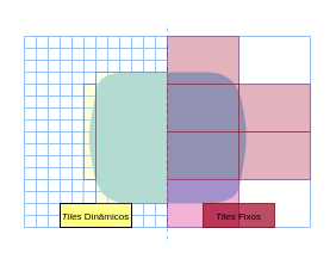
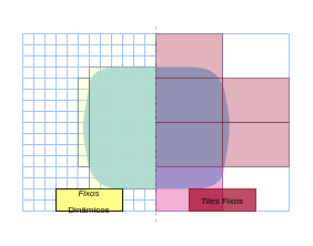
- <mxCell id="41" value="&lt;font style=&quot;font-size: 8px;&quot;&gt;&lt;i&gt;Tiles&lt;/i&gt; Dinâmicos&lt;br&gt;&lt;/font&gt;" style="whiteSpace=wrap;html=1;align=center;treeFolding=1;treeMoving=1;newEdgeStyle={&quot;edgeStyle&quot;:&quot;elbowEdgeStyle&quot;,&quot;startArrow&quot;:&quot;none&quot;,&quot;endArrow&quot;:&quot;none&quot;};fillColor=#ffff88;" vertex="1" parent="1"><mxGeometry x="50" y="170" width="60" height="20" as="geometry" /></mxCell>
+ <mxCell id="41" value="&lt;font style=&quot;font-size: 8px;&quot;&gt;&lt;i&gt;Fixos&lt;/i&gt; Dinâmicos&lt;br&gt;&lt;/font&gt;" style="whiteSpace=wrap;html=1;align=center;treeFolding=1;treeMoving=1;newEdgeStyle={&quot;edgeStyle&quot;:&quot;elbowEdgeStyle&quot;,&quot;startArrow&quot;:&quot;none&quot;,&quot;endArrow&quot;:&quot;none&quot;};fillColor=#ffff88;" vertex="1" parent="1"><mxGeometry x="50" y="170" width="60" height="20" as="geometry" /></mxCell>
